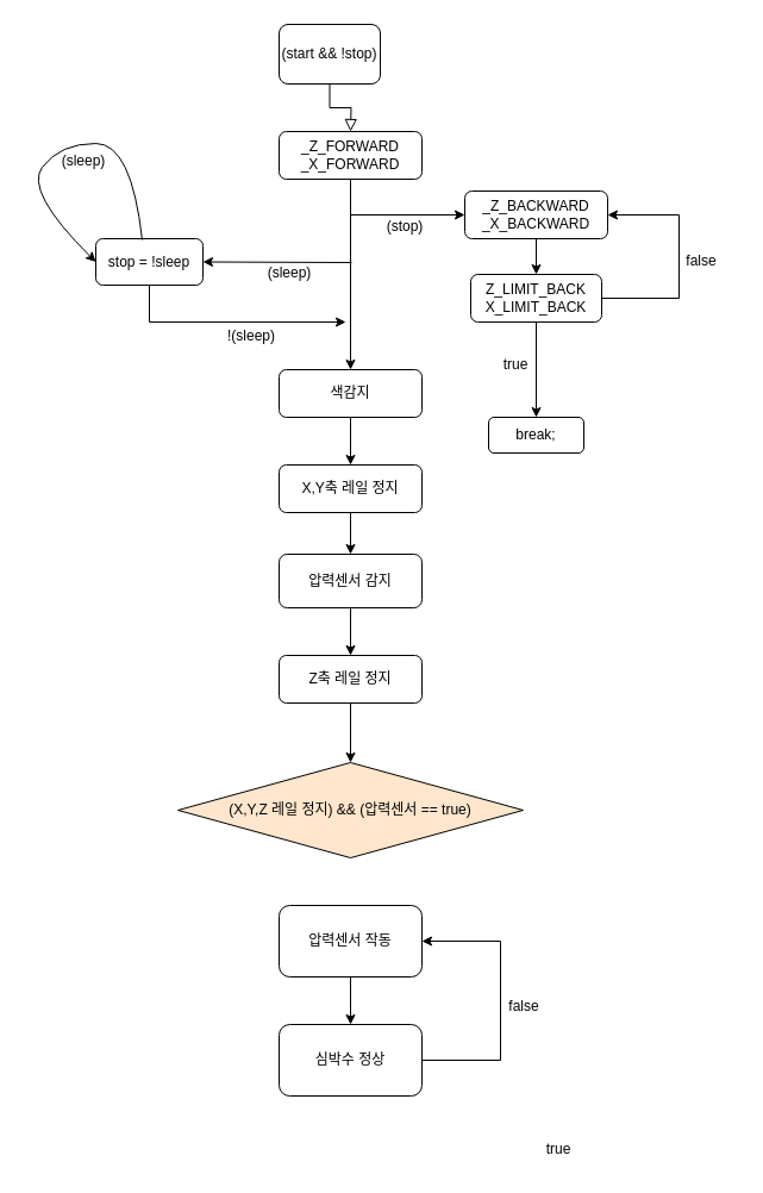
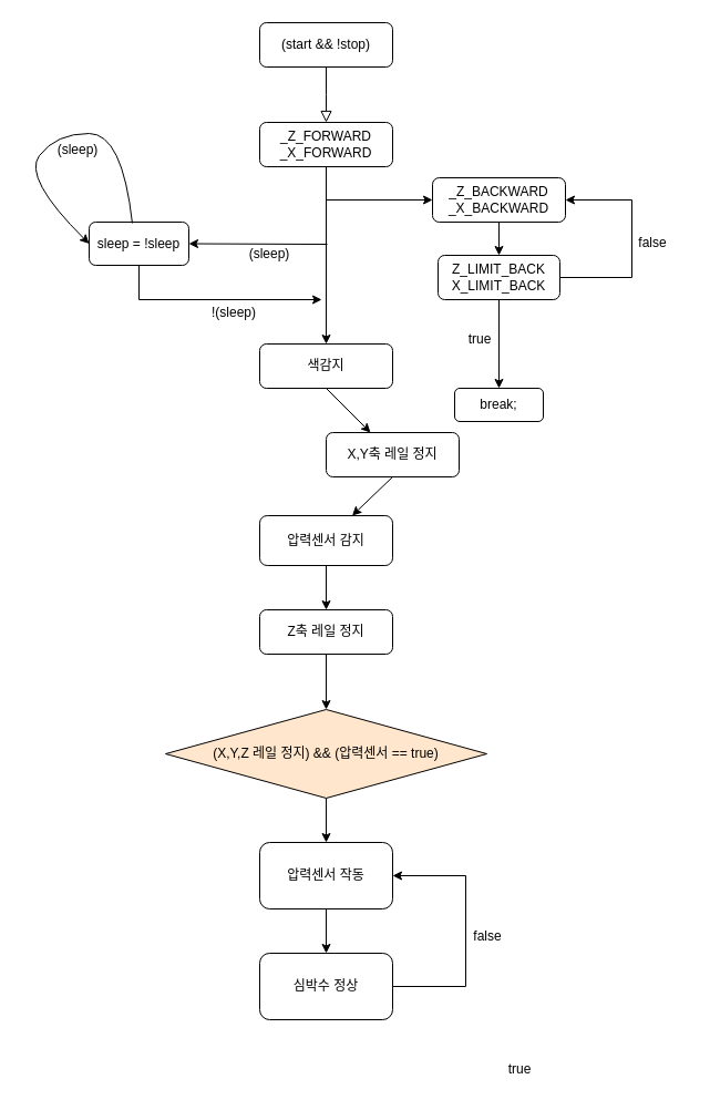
- <mxCell id="3" value="(start &amp;amp;&amp;amp; !stop)" style="rounded=1;whiteSpace=wrap;html=1;fontSize=12;glass=0;strokeWidth=1;shadow=0;" parent="1" vertex="1"><mxGeometry x="234" y="20" width="85" height="50" as="geometry" /></mxCell>
+ <mxCell id="3" value="(start &amp;amp;&amp;amp; !stop)" style="rounded=1;whiteSpace=wrap;html=1;fontSize=12;glass=0;strokeWidth=1;shadow=0;" parent="1" vertex="1"><mxGeometry x="234" y="20" width="120" height="40" as="geometry" /></mxCell>
- <mxCell id="7" value="(stop)" style="text;html=1;align=center;verticalAlign=middle;whiteSpace=wrap;rounded=0;" vertex="1" parent="1"><mxGeometry x="310" y="175" width="60" height="30" as="geometry" /></mxCell>
- <mxCell id="18" value="stop = !sleep" style="rounded=1;whiteSpace=wrap;html=1;" vertex="1" parent="1"><mxGeometry x="80" y="200" width="90" height="39" as="geometry" /></mxCell>
+ <mxCell id="18" value="sleep = !sleep" style="rounded=1;whiteSpace=wrap;html=1;" vertex="1" parent="1"><mxGeometry x="80" y="200" width="90" height="39" as="geometry" /></mxCell>
- <mxCell id="25" value="X,Y축 레일 정지" style="rounded=1;whiteSpace=wrap;html=1;" vertex="1" parent="1"><mxGeometry x="234" y="390" width="120" height="40" as="geometry" /></mxCell>
+ <mxCell id="25" value="X,Y축 레일 정지" style="rounded=1;whiteSpace=wrap;html=1;" vertex="1" parent="1"><mxGeometry x="294" y="390" width="120" height="40" as="geometry" /></mxCell>
+ <mxCell id="31" value="" style="edgeStyle=orthogonalEdgeStyle;rounded=0;orthogonalLoop=1;jettySize=auto;html=1;" edge="1" parent="1" source="32" target="34"><mxGeometry relative="1" as="geometry" /></mxCell>
